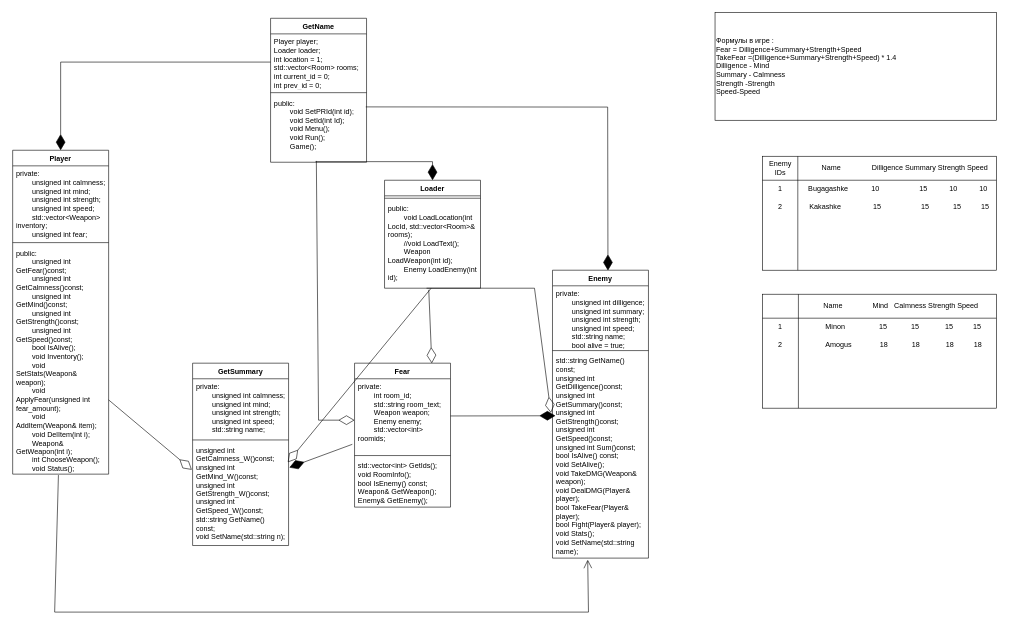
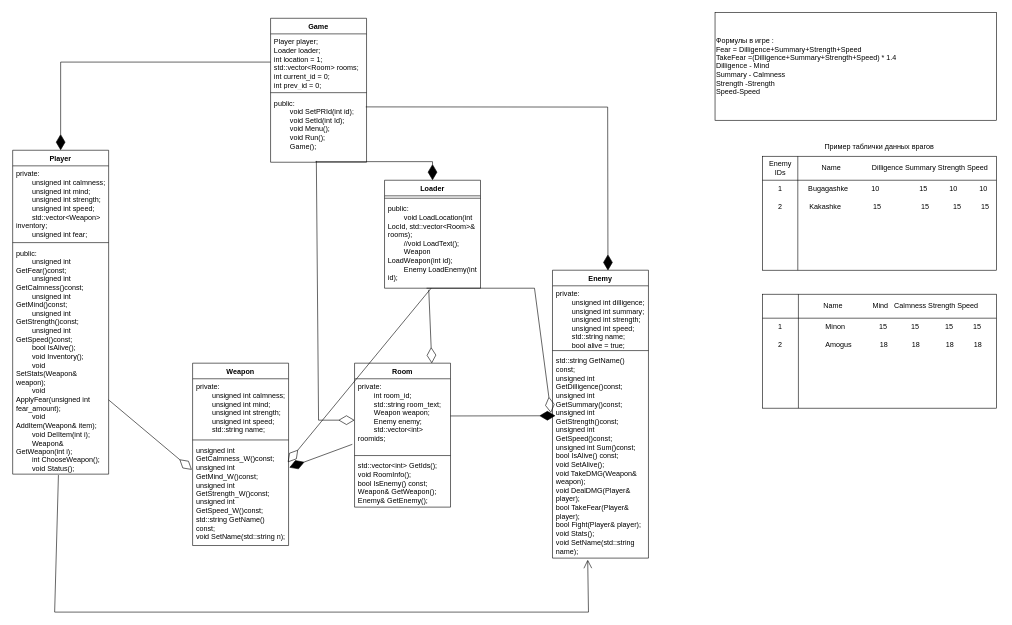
- <mxCell id="17" value="GetName" style="swimlane;fontStyle=1;align=center;verticalAlign=top;childLayout=stackLayout;horizontal=1;startSize=26;horizontalStack=0;resizeParent=1;resizeParentMax=0;resizeLast=0;collapsible=1;marginBottom=0;whiteSpace=wrap;html=1;" vertex="1" parent="1"><mxGeometry x="450" y="30" width="160" height="240" as="geometry" /></mxCell>
+ <mxCell id="17" value="Game" style="swimlane;fontStyle=1;align=center;verticalAlign=top;childLayout=stackLayout;horizontal=1;startSize=26;horizontalStack=0;resizeParent=1;resizeParentMax=0;resizeLast=0;collapsible=1;marginBottom=0;whiteSpace=wrap;html=1;" vertex="1" parent="1"><mxGeometry x="450" y="30" width="160" height="240" as="geometry" /></mxCell>
+ <mxCell id="47" value="Пример таблички данных врагов" style="text;html=1;align=center;verticalAlign=middle;whiteSpace=wrap;rounded=0;" vertex="1" parent="1"><mxGeometry x="1270" y="230" width="390" height="30" as="geometry" /></mxCell>
- <mxCell id="6" value="GetSummary&lt;div&gt;&lt;br&gt;&lt;/div&gt;" style="swimlane;fontStyle=1;align=center;verticalAlign=top;childLayout=stackLayout;horizontal=1;startSize=26;horizontalStack=0;resizeParent=1;resizeParentMax=0;resizeLast=0;collapsible=1;marginBottom=0;whiteSpace=wrap;html=1;" vertex="1" parent="1"><mxGeometry x="320" y="605" width="160" height="304" as="geometry" /></mxCell>
+ <mxCell id="6" value="Weapon&lt;div&gt;&lt;br&gt;&lt;/div&gt;" style="swimlane;fontStyle=1;align=center;verticalAlign=top;childLayout=stackLayout;horizontal=1;startSize=26;horizontalStack=0;resizeParent=1;resizeParentMax=0;resizeLast=0;collapsible=1;marginBottom=0;whiteSpace=wrap;html=1;" vertex="1" parent="1"><mxGeometry x="320" y="605" width="160" height="304" as="geometry" /></mxCell>
- <mxCell id="10" value="Fear" style="swimlane;fontStyle=1;align=center;verticalAlign=top;childLayout=stackLayout;horizontal=1;startSize=26;horizontalStack=0;resizeParent=1;resizeParentMax=0;resizeLast=0;collapsible=1;marginBottom=0;whiteSpace=wrap;html=1;" vertex="1" parent="1"><mxGeometry x="590" y="605" width="160" height="240" as="geometry" /></mxCell>
+ <mxCell id="10" value="Room" style="swimlane;fontStyle=1;align=center;verticalAlign=top;childLayout=stackLayout;horizontal=1;startSize=26;horizontalStack=0;resizeParent=1;resizeParentMax=0;resizeLast=0;collapsible=1;marginBottom=0;whiteSpace=wrap;html=1;" vertex="1" parent="1"><mxGeometry x="590" y="605" width="160" height="240" as="geometry" /></mxCell>
